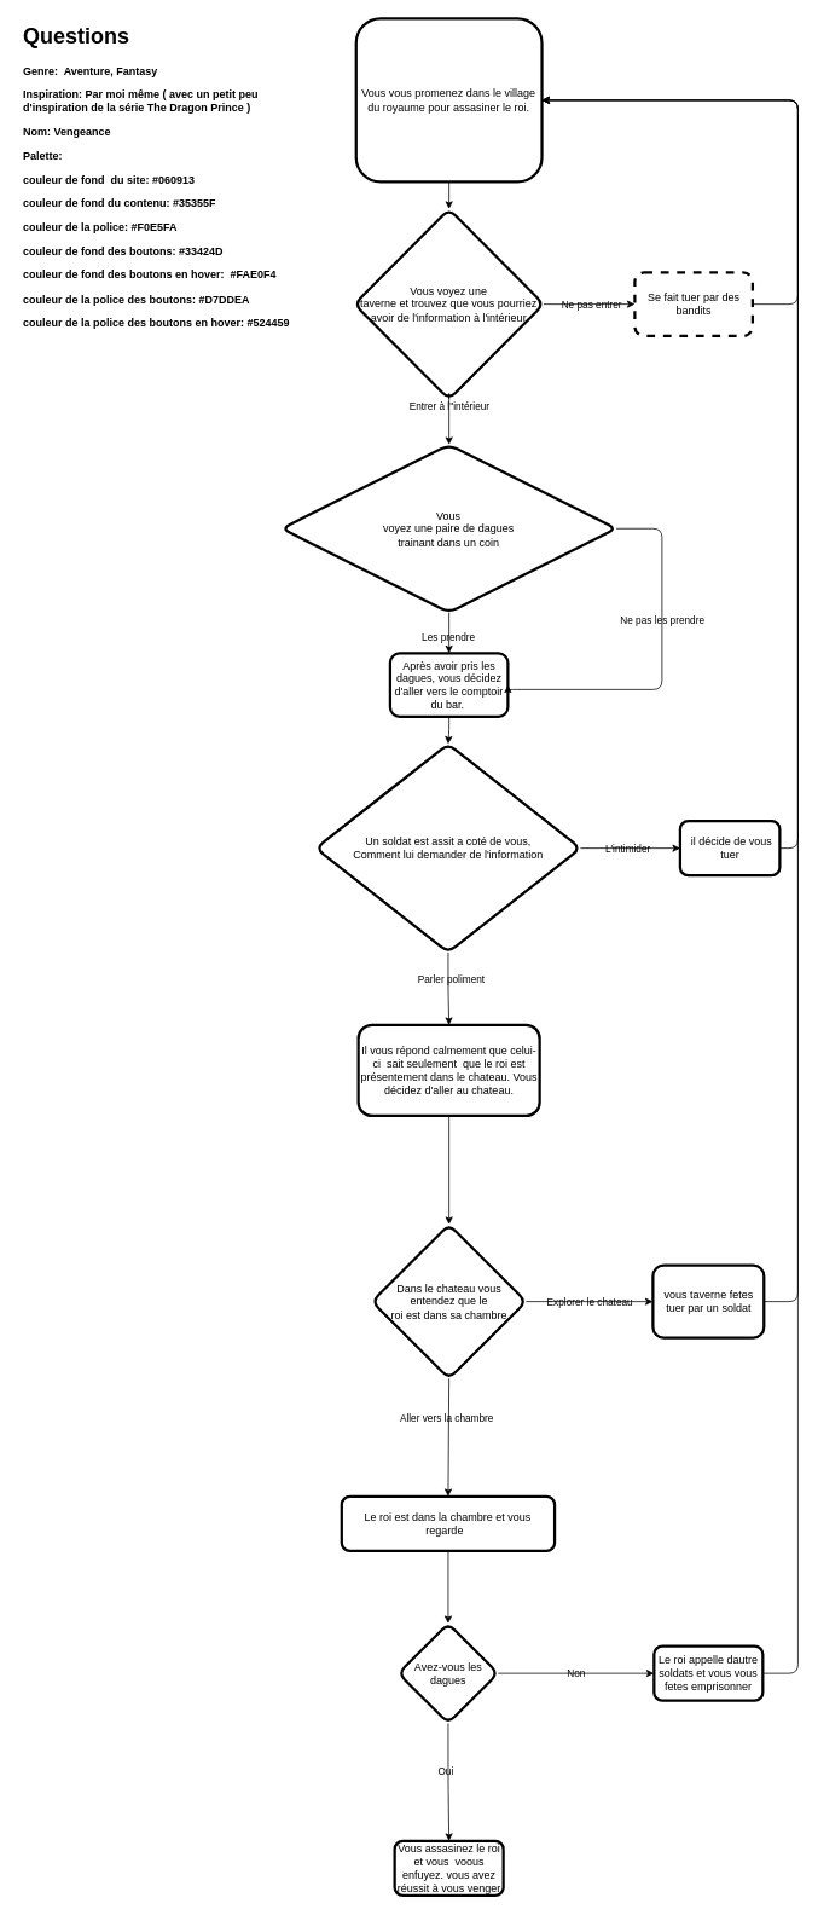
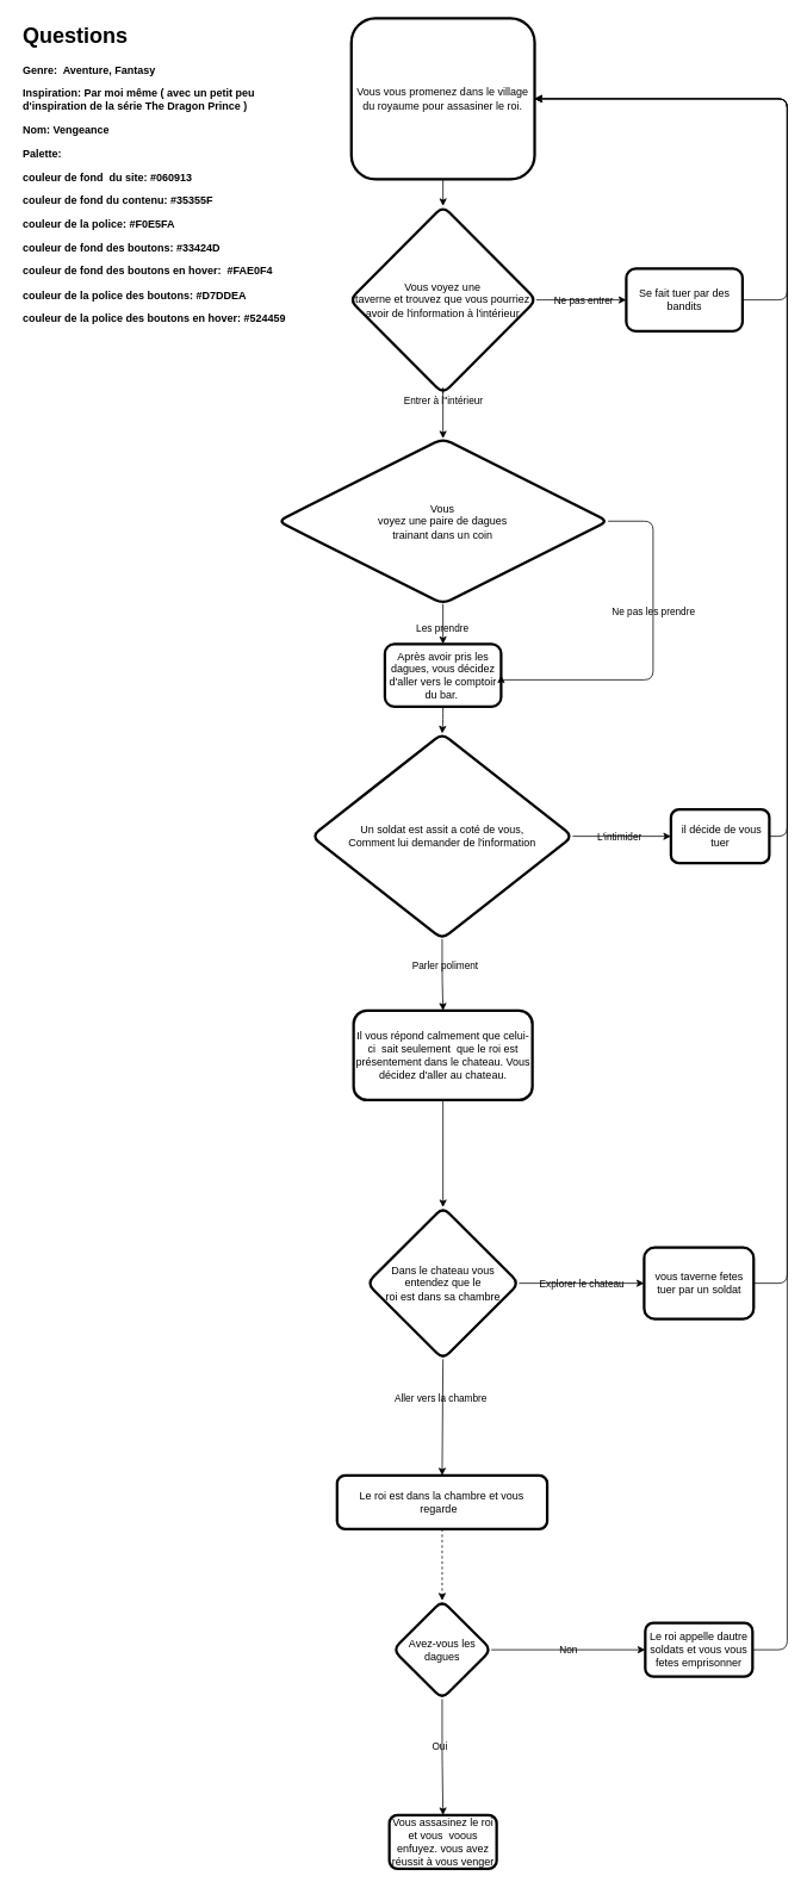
- <mxCell id="14" value="Se fait tuer par des bandits" style="rounded=1;whiteSpace=wrap;html=1;labelBorderColor=none;labelBackgroundColor=none;fillColor=none;fontColor=#000000;strokeColor=#000000;strokeWidth=3;dashed=1;" parent="1" vertex="1"><mxGeometry x="699.69" y="300" width="130" height="70" as="geometry" /></mxCell>
+ <mxCell id="14" value="Se fait tuer par des bandits" style="rounded=1;whiteSpace=wrap;html=1;labelBorderColor=none;labelBackgroundColor=none;fillColor=none;fontColor=#000000;strokeColor=#000000;strokeWidth=3;" parent="1" vertex="1"><mxGeometry x="699.69" y="300" width="130" height="70" as="geometry" /></mxCell>
- <mxCell id="33" style="edgeStyle=orthogonalEdgeStyle;html=1;exitX=0.5;exitY=1;exitDx=0;exitDy=0;strokeColor=#000000;" parent="1" source="34" target="38" edge="1"><mxGeometry relative="1" as="geometry" /></mxCell>
+ <mxCell id="33" style="edgeStyle=orthogonalEdgeStyle;html=1;exitX=0.5;exitY=1;exitDx=0;exitDy=0;strokeColor=#000000;dashed=1;" parent="1" source="34" target="38" edge="1"><mxGeometry relative="1" as="geometry" /></mxCell>
